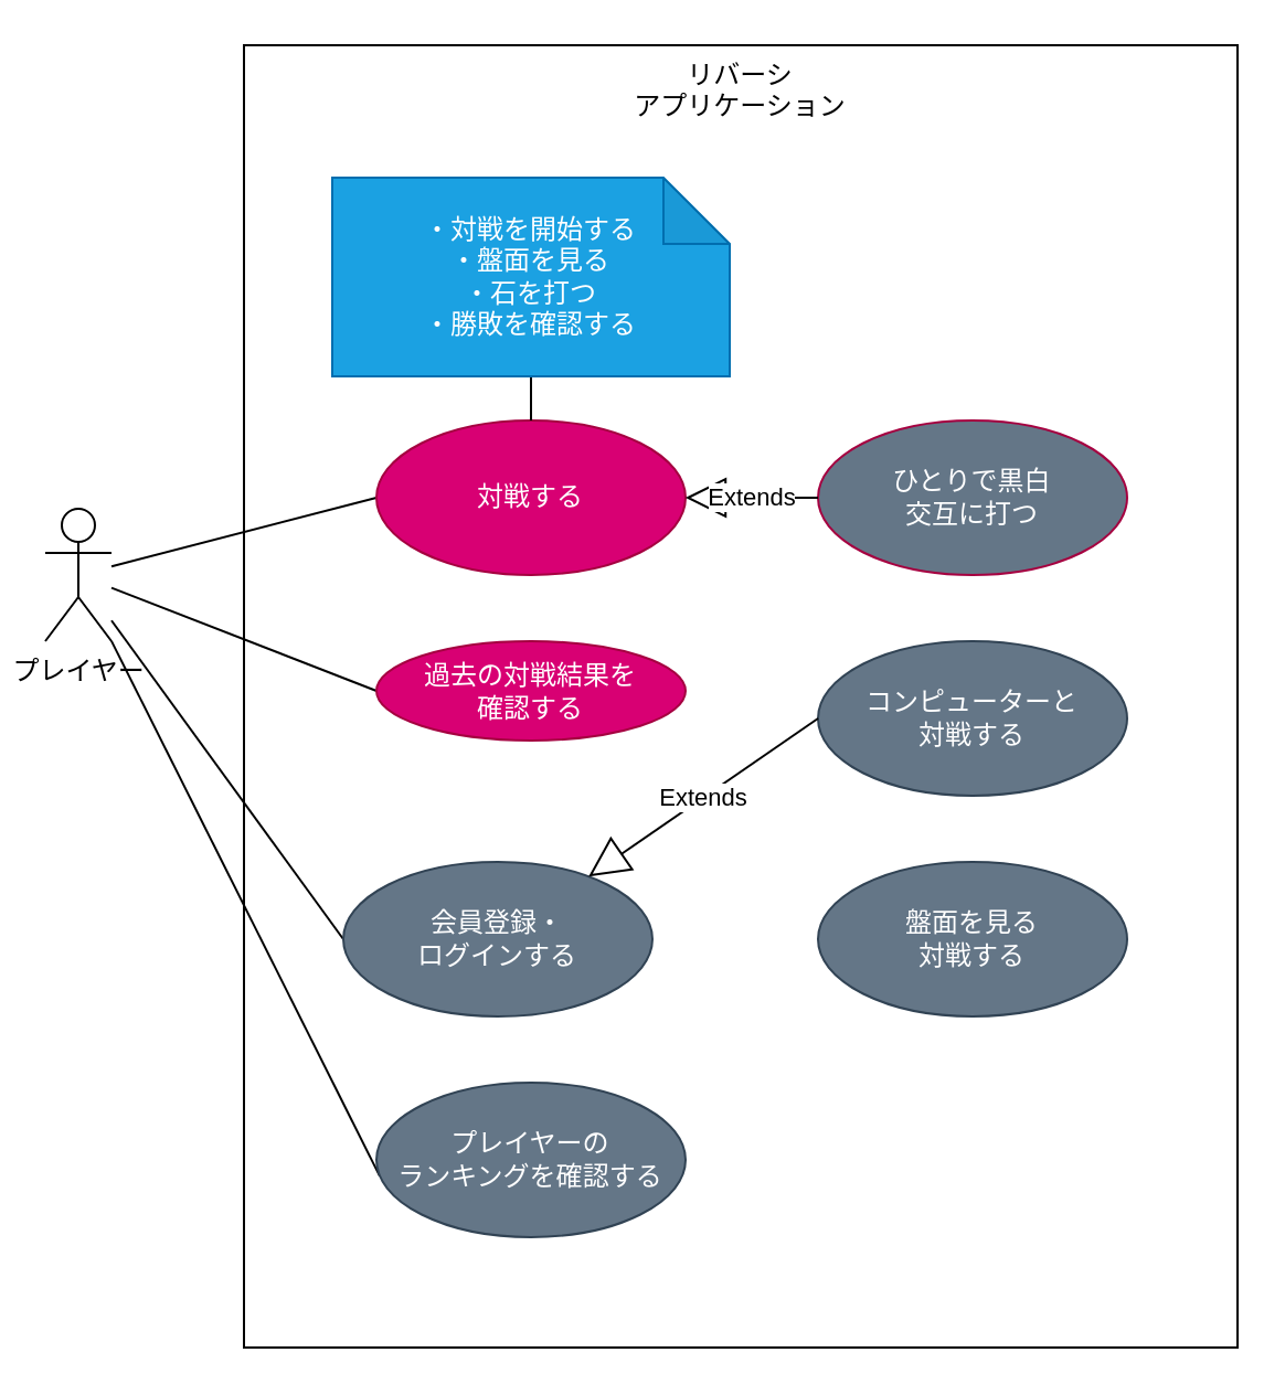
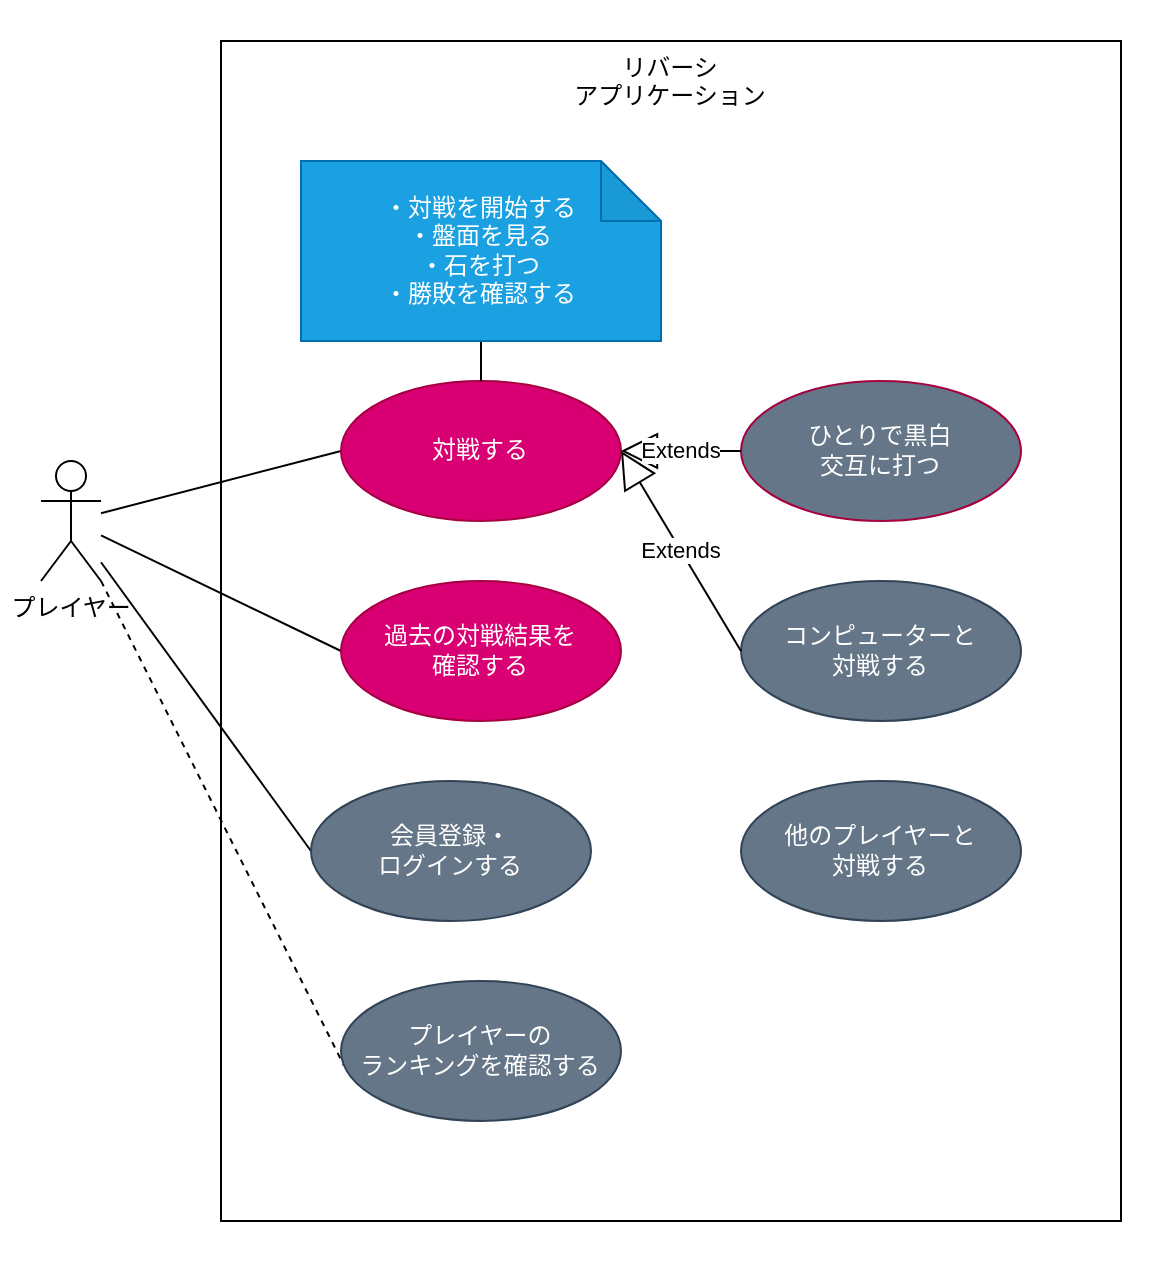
- <mxCell id="11" value="過去の対戦結果を&lt;br&gt;確認する" style="ellipse;whiteSpace=wrap;html=1;fillColor=#d80073;fontColor=#ffffff;strokeColor=#A50040;" vertex="1" parent="1"><mxGeometry x="170" y="290" width="140" height="45" as="geometry" /></mxCell>
+ <mxCell id="11" value="過去の対戦結果を&lt;br&gt;確認する" style="ellipse;whiteSpace=wrap;html=1;fillColor=#d80073;fontColor=#ffffff;strokeColor=#A50040;" vertex="1" parent="1"><mxGeometry x="170" y="290" width="140" height="70" as="geometry" /></mxCell>
- <mxCell id="17" value="Extends" style="endArrow=block;endSize=16;endFill=0;html=1;exitX=0;exitY=0.5;exitDx=0;exitDy=0;" edge="1" parent="1" source="14" target="12"><mxGeometry width="160" relative="1" as="geometry"><mxPoint x="380" y="235" as="sourcePoint" /><mxPoint x="320" y="235" as="targetPoint" /></mxGeometry></mxCell>
+ <mxCell id="17" value="Extends" style="endArrow=block;endSize=16;endFill=0;html=1;exitX=0;exitY=0.5;exitDx=0;exitDy=0;entryX=1;entryY=0.5;entryDx=0;entryDy=0;" edge="1" parent="1" source="14" target="8"><mxGeometry width="160" relative="1" as="geometry"><mxPoint x="380" y="235" as="sourcePoint" /><mxPoint x="320" y="235" as="targetPoint" /></mxGeometry></mxCell>
- <mxCell id="6" style="edgeStyle=none;html=1;entryX=0.011;entryY=0.606;entryDx=0;entryDy=0;entryPerimeter=0;endArrow=none;endFill=0;" edge="1" parent="1" source="7" target="18"><mxGeometry relative="1" as="geometry" /></mxCell>
+ <mxCell id="6" style="edgeStyle=none;html=1;entryX=0.011;entryY=0.606;entryDx=0;entryDy=0;entryPerimeter=0;endArrow=none;endFill=0;dashed=1;" edge="1" parent="1" source="7" target="18"><mxGeometry relative="1" as="geometry" /></mxCell>
- <mxCell id="15" value="盤面を見る&lt;br&gt;対戦する" style="ellipse;whiteSpace=wrap;html=1;fillColor=#647687;fontColor=#ffffff;strokeColor=#314354;" vertex="1" parent="1"><mxGeometry x="370" y="390" width="140" height="70" as="geometry" /></mxCell>
+ <mxCell id="15" value="他のプレイヤーと&lt;br&gt;対戦する" style="ellipse;whiteSpace=wrap;html=1;fillColor=#647687;fontColor=#ffffff;strokeColor=#314354;" vertex="1" parent="1"><mxGeometry x="370" y="390" width="140" height="70" as="geometry" /></mxCell>
